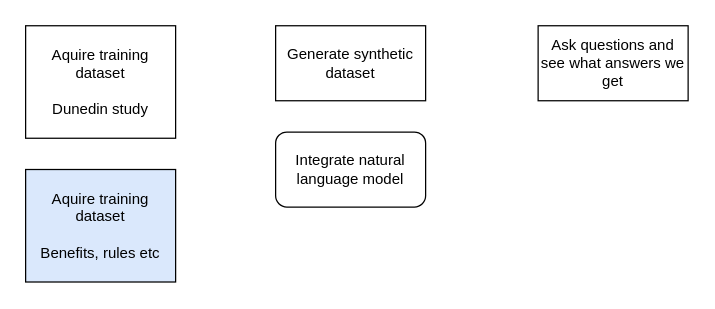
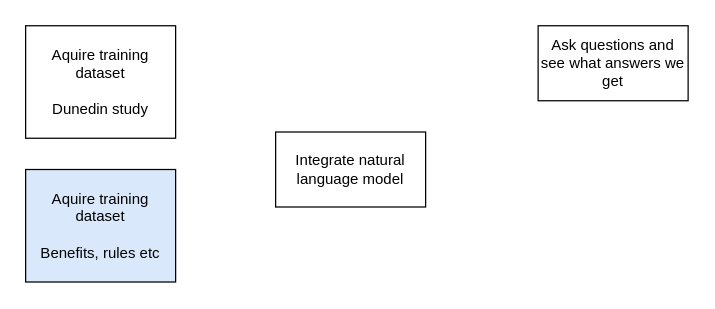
- <mxCell id="2" value="Generate synthetic dataset" style="rounded=0;whiteSpace=wrap;html=1;" parent="1" vertex="1"><mxGeometry x="220" y="20" width="120" height="60" as="geometry" /></mxCell>
- <mxCell id="4" value="Integrate natural language model" style="whiteSpace=wrap;html=1;rounded=1;" parent="1" vertex="1"><mxGeometry x="220" y="105" width="120" height="60" as="geometry" /></mxCell>
+ <mxCell id="4" value="Integrate natural language model" style="rounded=0;whiteSpace=wrap;html=1;" parent="1" vertex="1"><mxGeometry x="220" y="105" width="120" height="60" as="geometry" /></mxCell>
